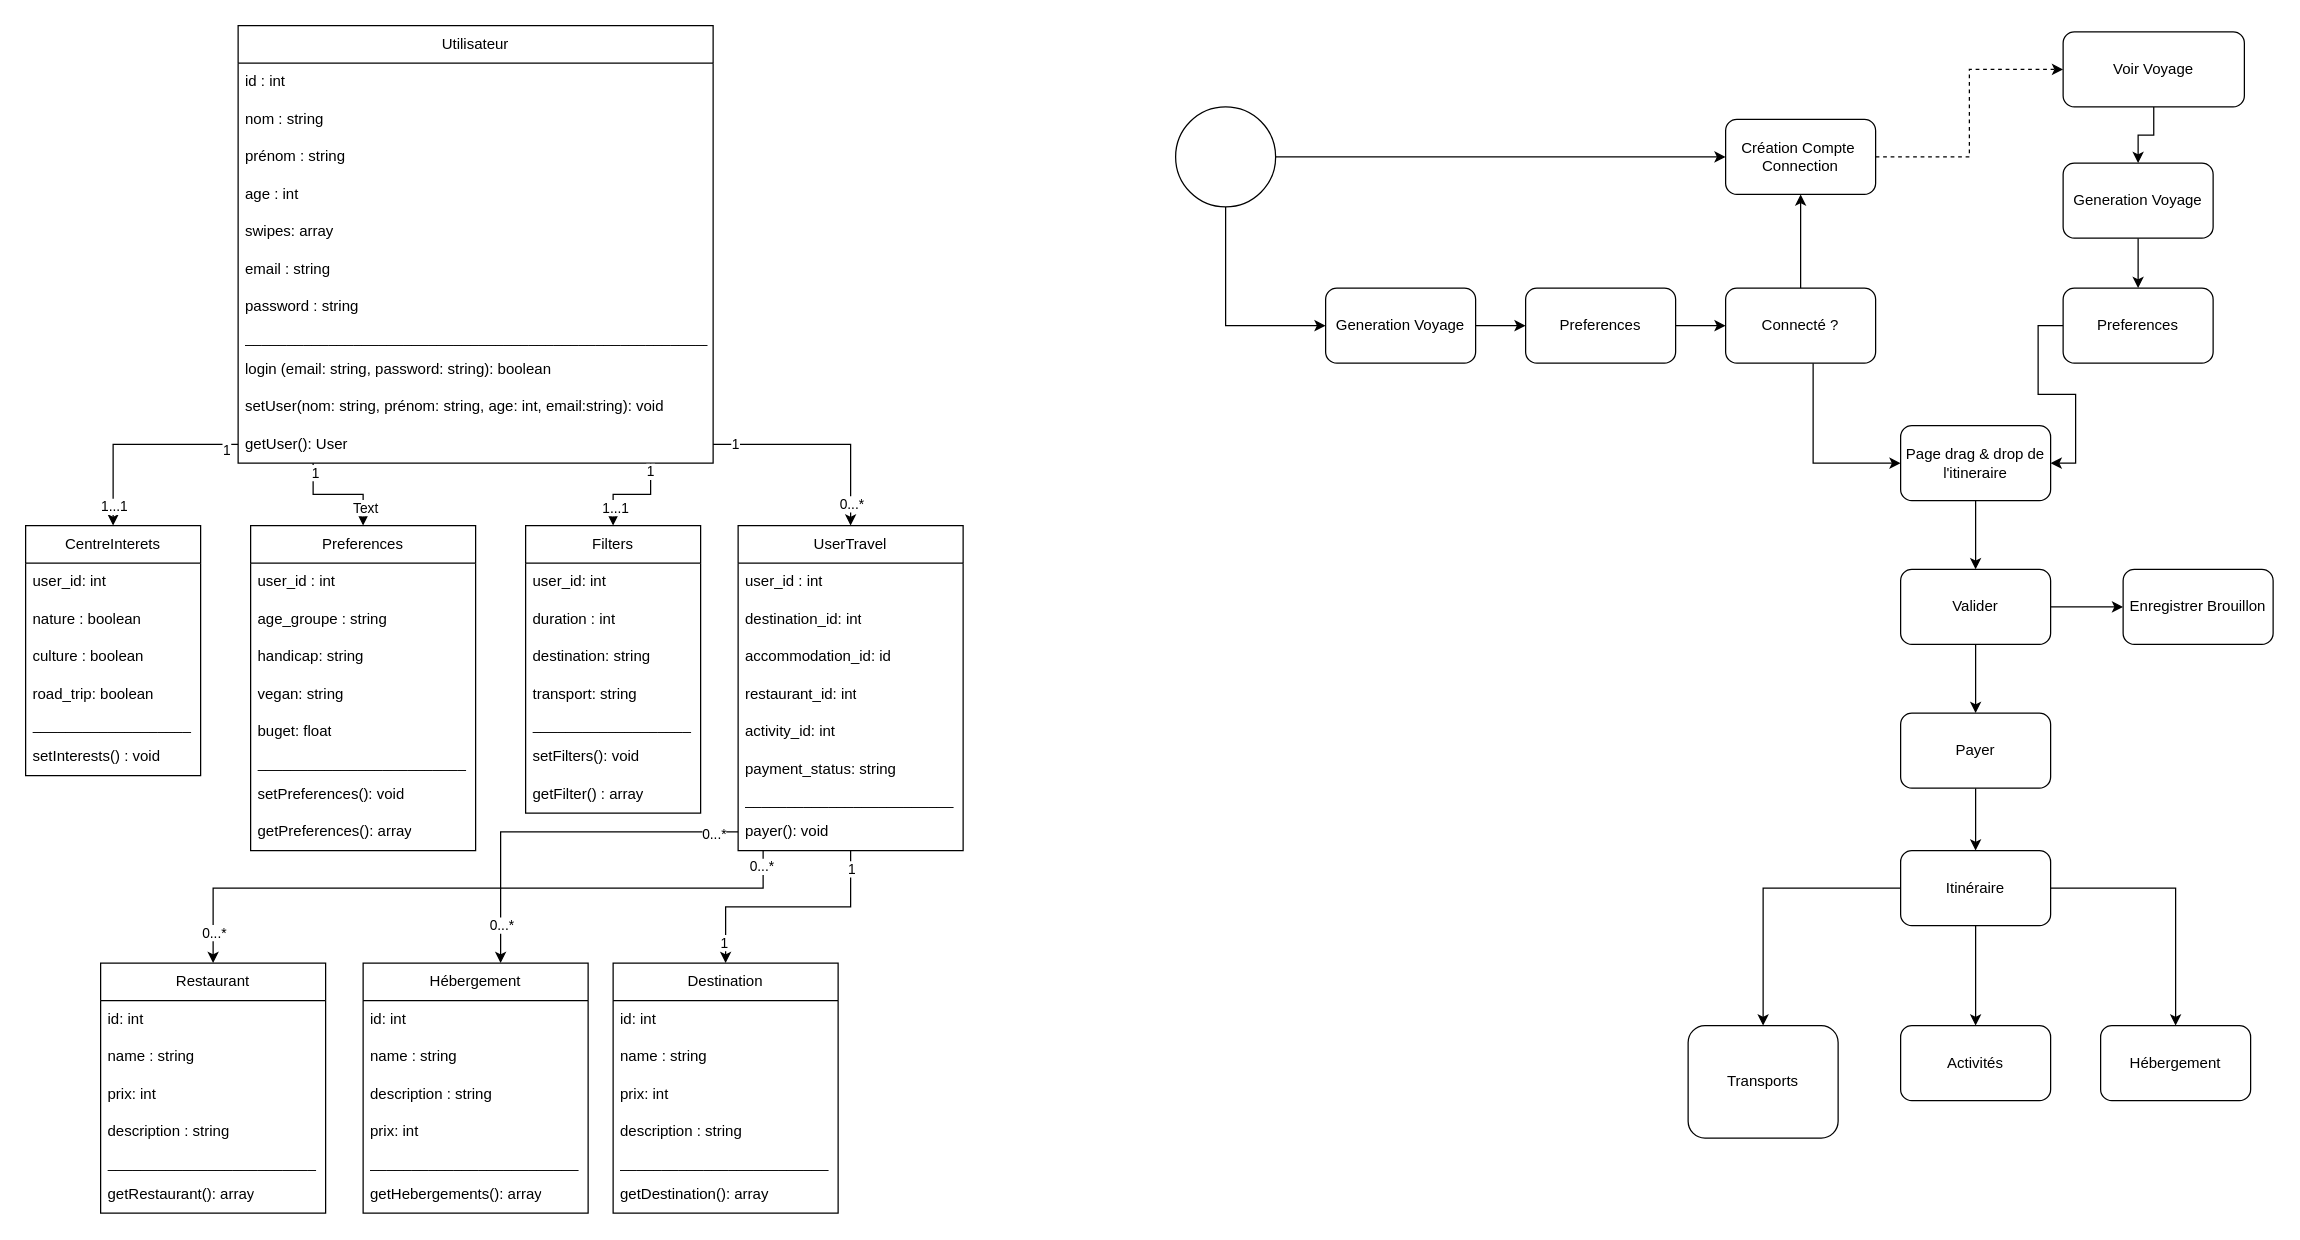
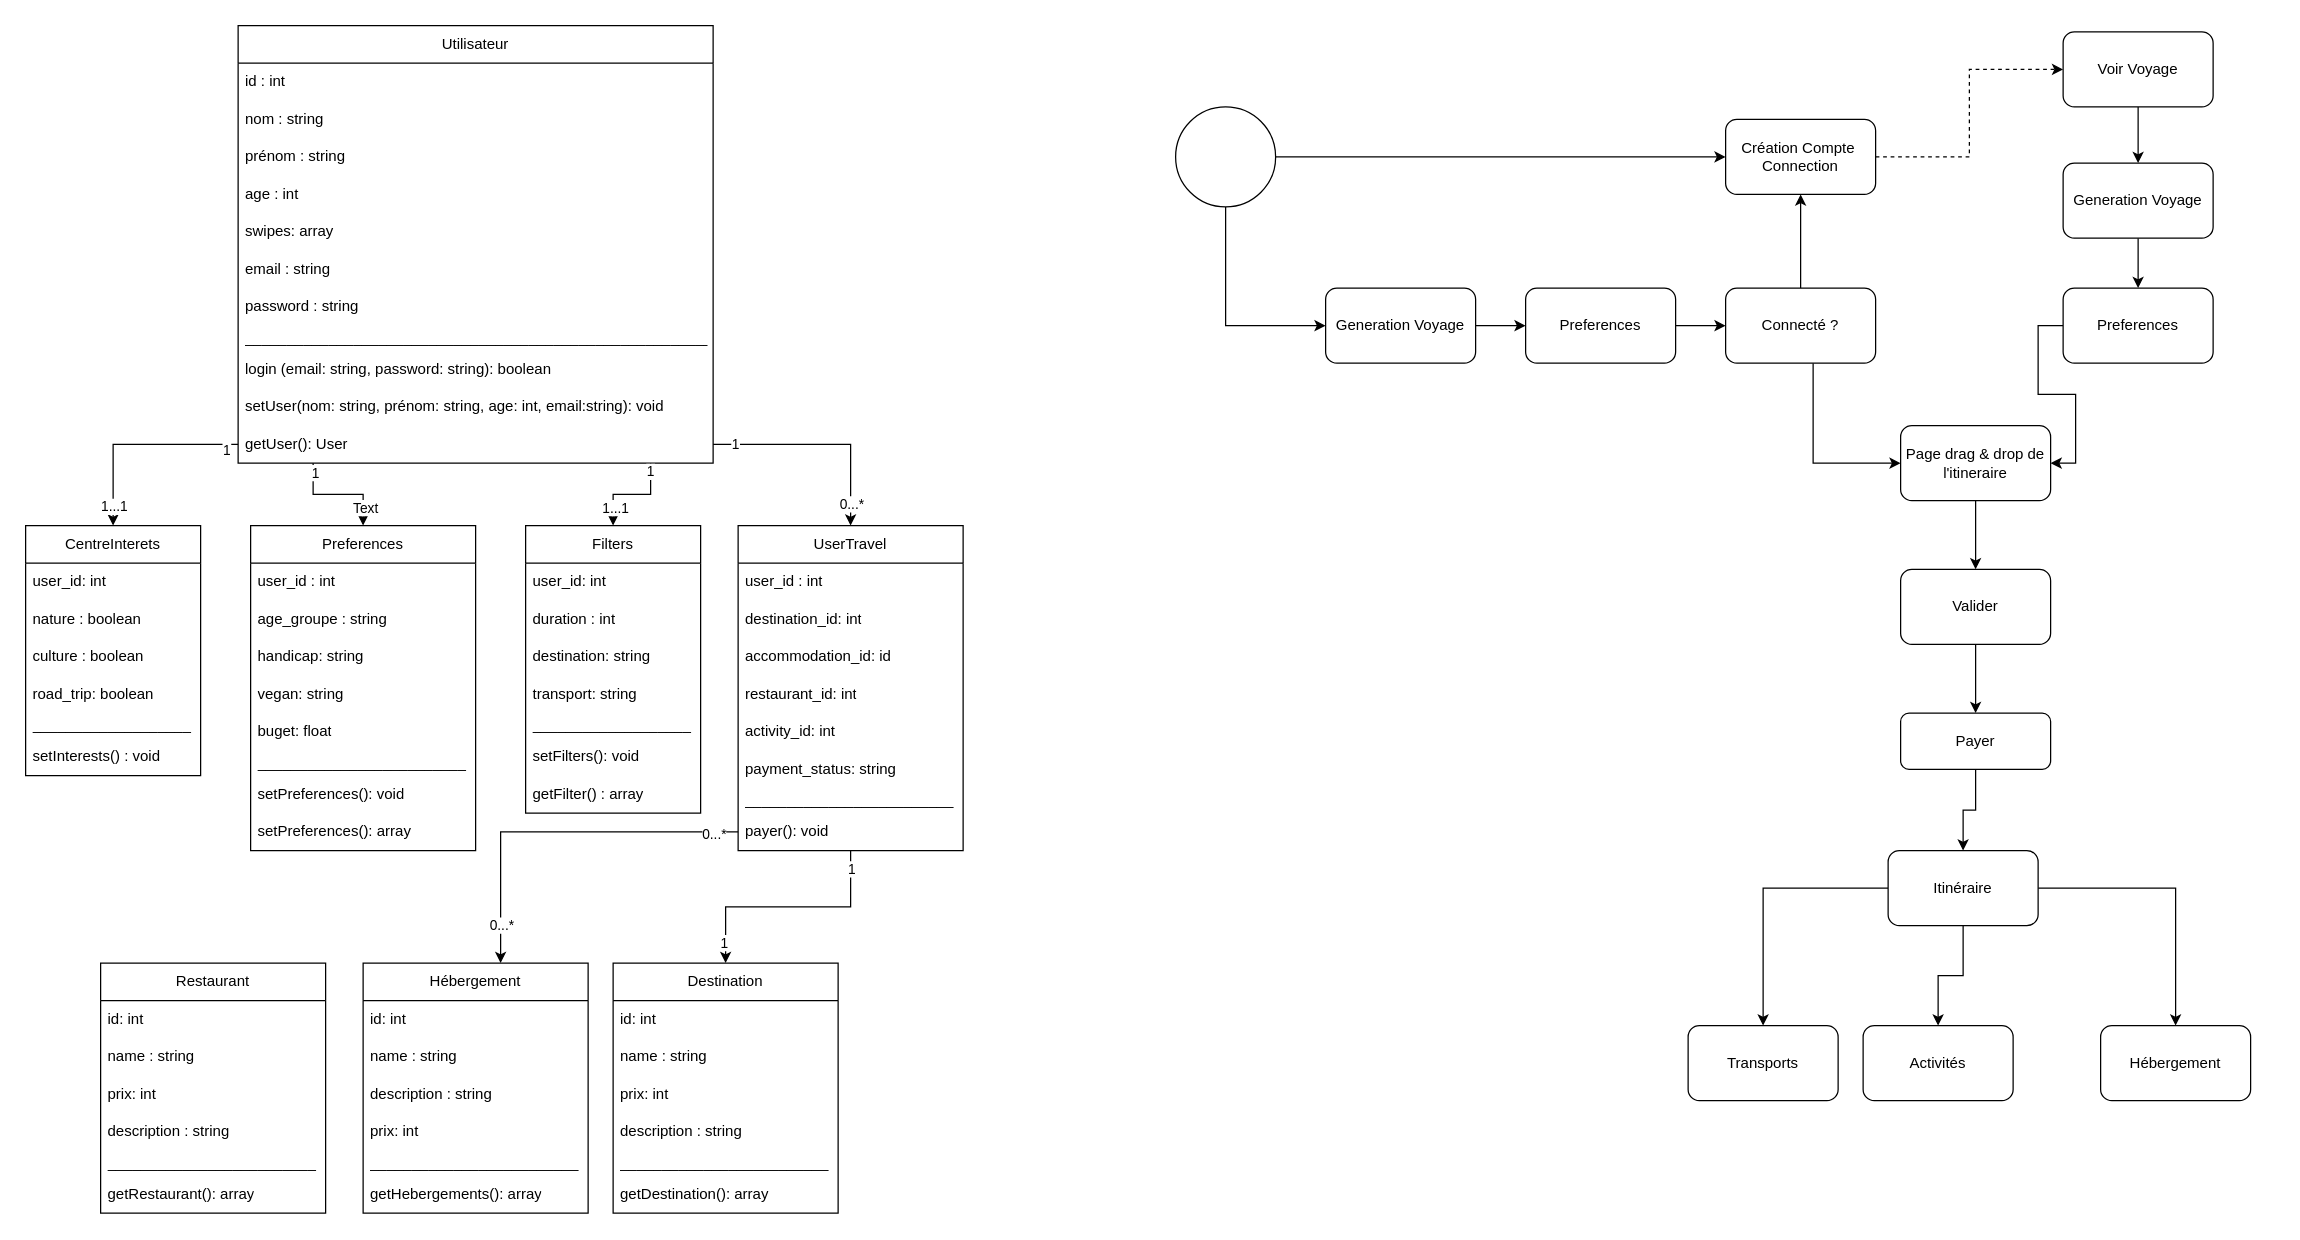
- <mxCell id="95" value="Voir Voyage" style="rounded=1;whiteSpace=wrap;html=1;" vertex="1" parent="1"><mxGeometry x="1650" y="25" width="145" height="60" as="geometry" /></mxCell>
+ <mxCell id="95" value="Voir Voyage" style="rounded=1;whiteSpace=wrap;html=1;" vertex="1" parent="1"><mxGeometry x="1650" y="25" width="120" height="60" as="geometry" /></mxCell>
- <mxCell id="102" style="edgeStyle=orthogonalEdgeStyle;rounded=0;orthogonalLoop=1;jettySize=auto;html=1;entryX=0;entryY=0.5;entryDx=0;entryDy=0;" edge="1" parent="1" source="104" target="118"><mxGeometry relative="1" as="geometry" /></mxCell>
- <mxCell id="118" value="Enregistrer Brouillon" style="rounded=1;whiteSpace=wrap;html=1;" vertex="1" parent="1"><mxGeometry x="1698" y="455" width="120" height="60" as="geometry" /></mxCell>
- <mxCell id="113" value="Payer" style="rounded=1;whiteSpace=wrap;html=1;" vertex="1" parent="1"><mxGeometry x="1520" y="570" width="120" height="60" as="geometry" /></mxCell>
+ <mxCell id="113" value="Payer" style="rounded=1;whiteSpace=wrap;html=1;" vertex="1" parent="1"><mxGeometry x="1520" y="570" width="120" height="45" as="geometry" /></mxCell>
- <mxCell id="29" value="getPreferences(): array" style="text;strokeColor=none;fillColor=none;align=left;verticalAlign=middle;spacingLeft=4;spacingRight=4;overflow=hidden;points=[[0,0.5],[1,0.5]];portConstraint=eastwest;rotatable=0;whiteSpace=wrap;html=1;" vertex="1" parent="21"><mxGeometry y="230" width="180" height="30" as="geometry" /></mxCell>
+ <mxCell id="29" value="setPreferences(): array" style="text;strokeColor=none;fillColor=none;align=left;verticalAlign=middle;spacingLeft=4;spacingRight=4;overflow=hidden;points=[[0,0.5],[1,0.5]];portConstraint=eastwest;rotatable=0;whiteSpace=wrap;html=1;" vertex="1" parent="21"><mxGeometry y="230" width="180" height="30" as="geometry" /></mxCell>
- <mxCell id="86" style="edgeStyle=orthogonalEdgeStyle;rounded=0;orthogonalLoop=1;jettySize=auto;html=1;entryX=0.5;entryY=0;entryDx=0;entryDy=0;" edge="1" parent="1" source="49" target="50"><mxGeometry relative="1" as="geometry"><Array as="points"><mxPoint x="610" y="710" /><mxPoint x="170" y="710" /></Array></mxGeometry></mxCell>
- <mxCell id="87" value="0...*" style="edgeLabel;html=1;align=center;verticalAlign=middle;resizable=0;points=[];" vertex="1" connectable="0" parent="86"><mxGeometry x="-0.955" y="-2" relative="1" as="geometry"><mxPoint as="offset" /></mxGeometry></mxCell>
- <mxCell id="88" value="0...*" style="edgeLabel;html=1;align=center;verticalAlign=middle;resizable=0;points=[];" vertex="1" connectable="0" parent="86"><mxGeometry x="0.905" relative="1" as="geometry"><mxPoint as="offset" /></mxGeometry></mxCell>
- <mxCell id="117" value="Itinéraire" style="rounded=1;whiteSpace=wrap;html=1;" vertex="1" parent="1"><mxGeometry x="1520" y="680" width="120" height="60" as="geometry" /></mxCell>
+ <mxCell id="117" value="Itinéraire" style="rounded=1;whiteSpace=wrap;html=1;" vertex="1" parent="1"><mxGeometry x="1510" y="680" width="120" height="60" as="geometry" /></mxCell>
- <mxCell id="120" value="Activités" style="rounded=1;whiteSpace=wrap;html=1;" vertex="1" parent="1"><mxGeometry x="1520" y="820" width="120" height="60" as="geometry" /></mxCell>
+ <mxCell id="120" value="Activités" style="rounded=1;whiteSpace=wrap;html=1;" vertex="1" parent="1"><mxGeometry x="1490" y="820" width="120" height="60" as="geometry" /></mxCell>
- <mxCell id="119" value="Transports" style="rounded=1;whiteSpace=wrap;html=1;" vertex="1" parent="1"><mxGeometry x="1350" y="820" width="120" height="90" as="geometry" /></mxCell>
+ <mxCell id="119" value="Transports" style="rounded=1;whiteSpace=wrap;html=1;" vertex="1" parent="1"><mxGeometry x="1350" y="820" width="120" height="60" as="geometry" /></mxCell>
